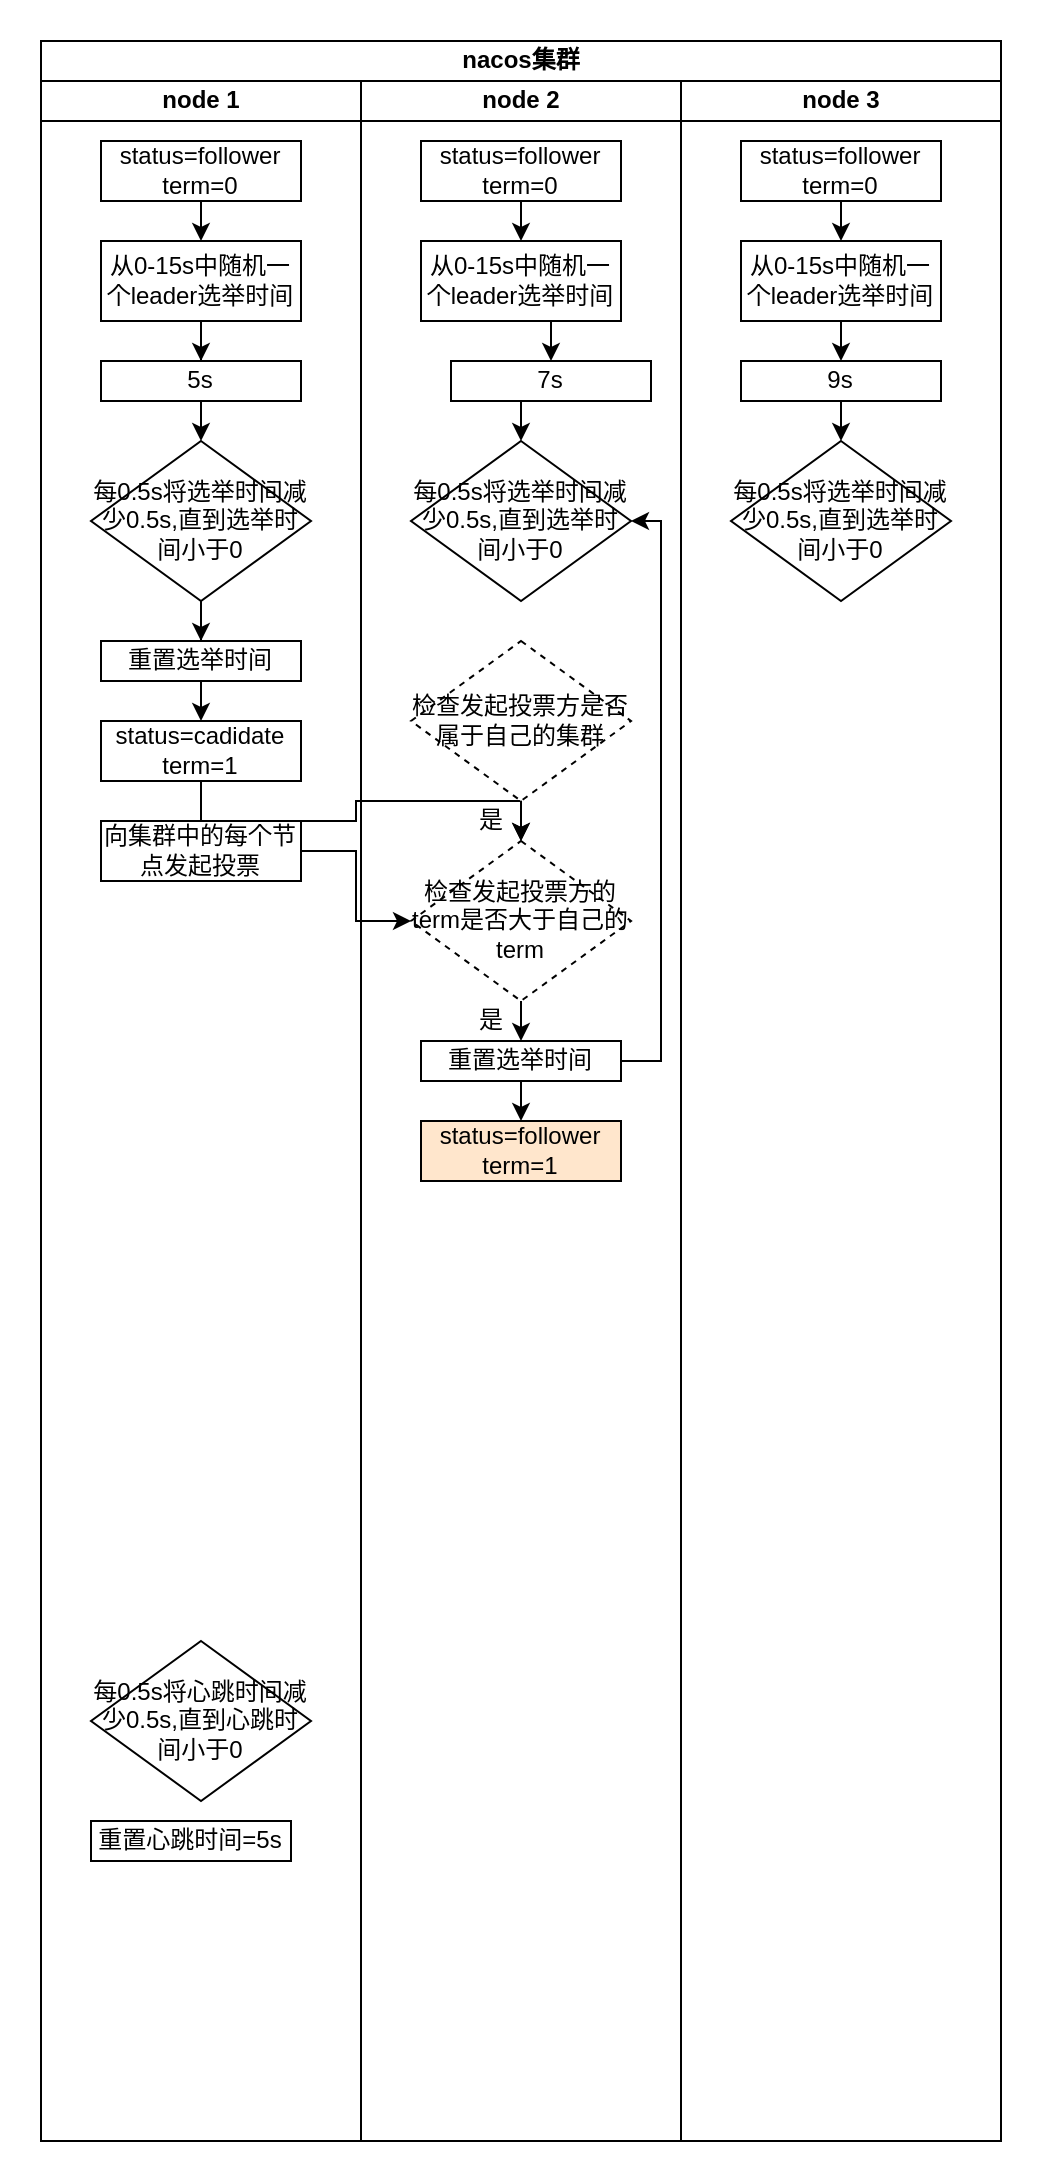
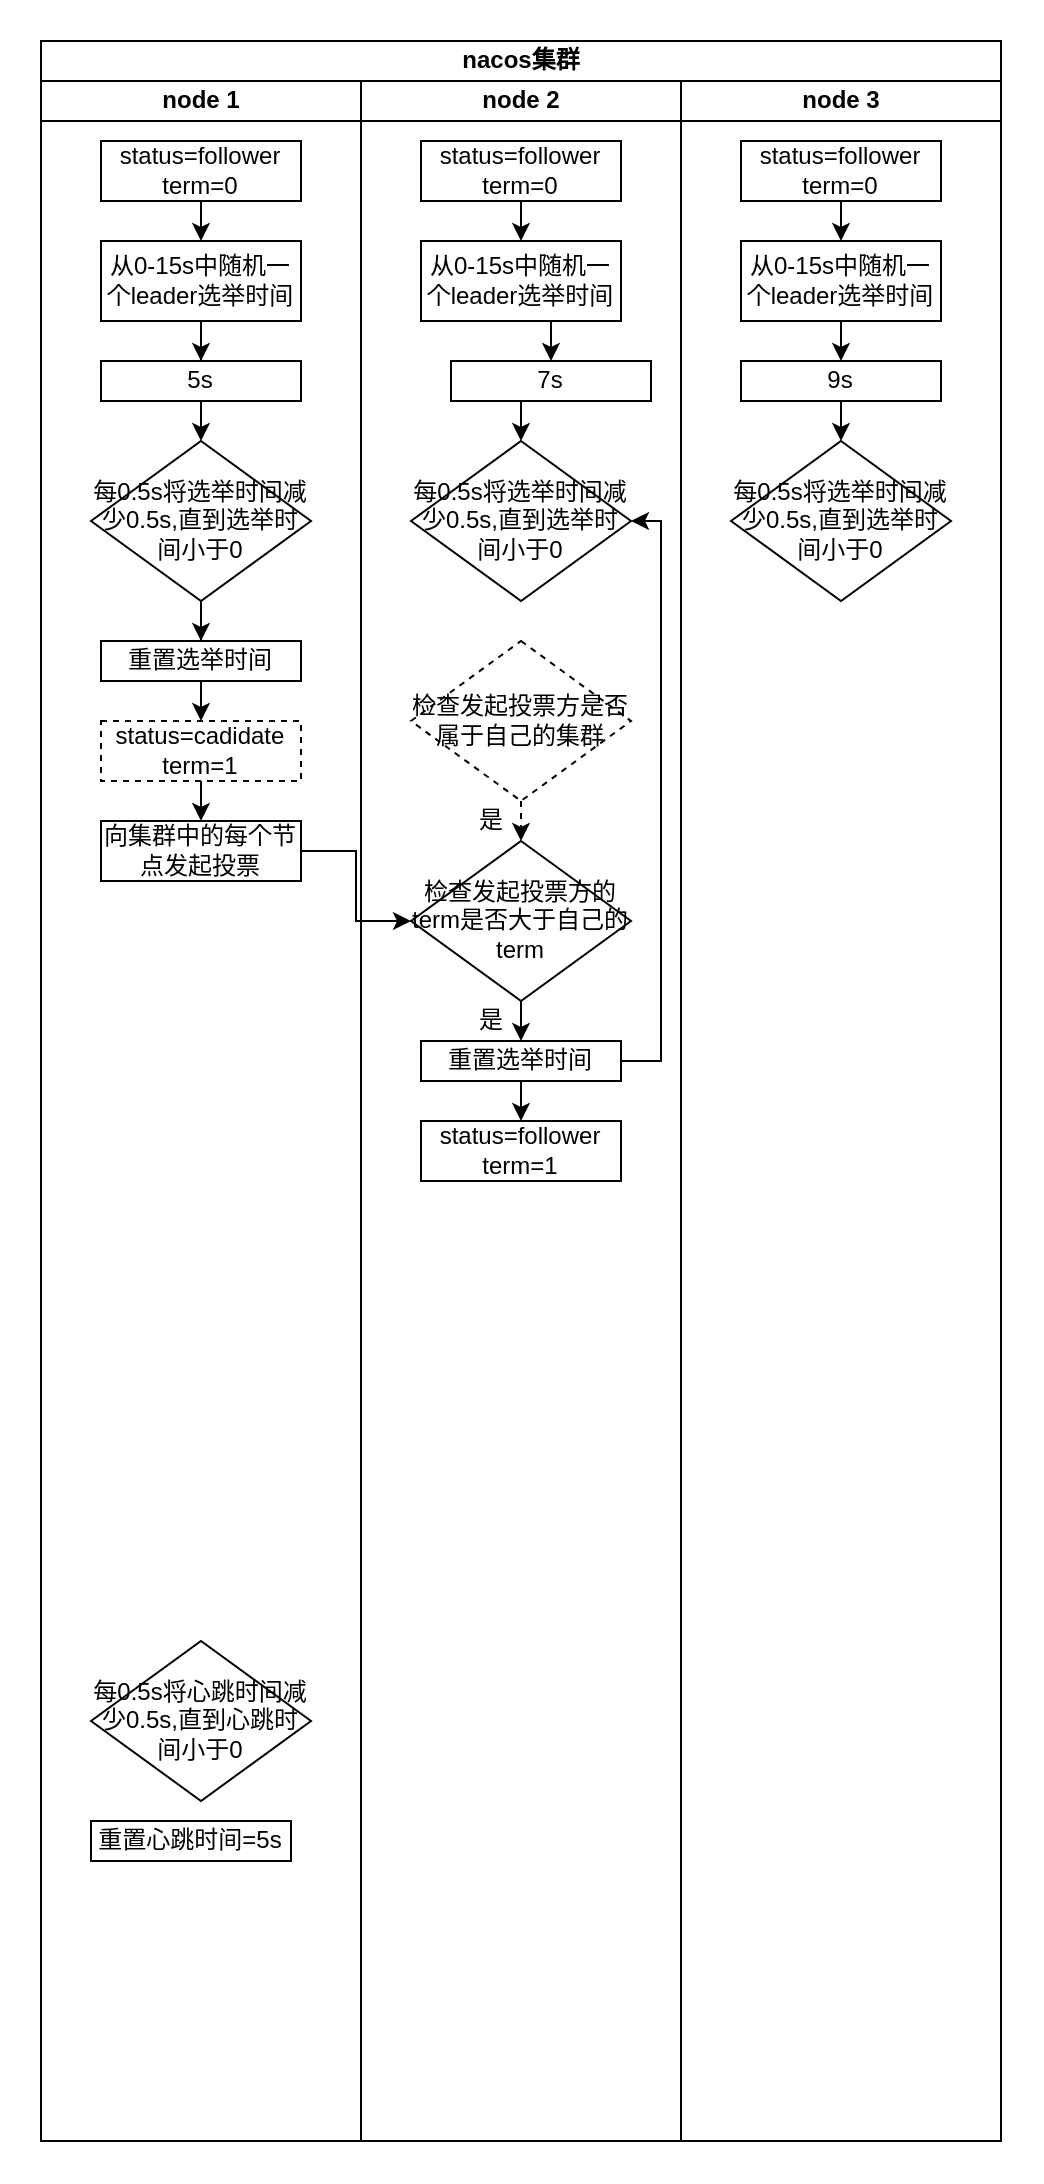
- <mxCell id="15" value="status=cadidate&lt;br&gt;term=1" style="rounded=0;whiteSpace=wrap;html=1;" vertex="1" parent="3"><mxGeometry x="30" y="320" width="100" height="30" as="geometry" /></mxCell>
+ <mxCell id="15" value="status=cadidate&lt;br&gt;term=1" style="rounded=0;whiteSpace=wrap;html=1;dashed=1;" vertex="1" parent="3"><mxGeometry x="30" y="320" width="100" height="30" as="geometry" /></mxCell>
- <mxCell id="14" style="edgeStyle=orthogonalEdgeStyle;rounded=0;orthogonalLoop=1;jettySize=auto;html=1;exitX=0.5;exitY=1;exitDx=0;exitDy=0;" edge="1" parent="3" source="15" target="30"><mxGeometry relative="1" as="geometry" /></mxCell>
+ <mxCell id="14" style="edgeStyle=orthogonalEdgeStyle;rounded=0;orthogonalLoop=1;jettySize=auto;html=1;exitX=0.5;exitY=1;exitDx=0;exitDy=0;entryX=0.5;entryY=0;entryDx=0;entryDy=0;" edge="1" parent="3" source="15" target="16"><mxGeometry relative="1" as="geometry" /></mxCell>
- <mxCell id="30" value="检查发起投票方的term是否大于自己的term" style="rhombus;whiteSpace=wrap;html=1;dashed=1;" vertex="1" parent="19"><mxGeometry x="25" y="380" width="110" height="80" as="geometry" /></mxCell>
+ <mxCell id="30" value="检查发起投票方的term是否大于自己的term" style="rhombus;whiteSpace=wrap;html=1;" vertex="1" parent="19"><mxGeometry x="25" y="380" width="110" height="80" as="geometry" /></mxCell>
- <mxCell id="34" value="status=follower&lt;br&gt;term=1" style="rounded=0;whiteSpace=wrap;html=1;fillColor=#ffe6cc;" vertex="1" parent="19"><mxGeometry x="30" y="520" width="100" height="30" as="geometry" /></mxCell>
+ <mxCell id="34" value="status=follower&lt;br&gt;term=1" style="rounded=0;whiteSpace=wrap;html=1;" vertex="1" parent="19"><mxGeometry x="30" y="520" width="100" height="30" as="geometry" /></mxCell>
